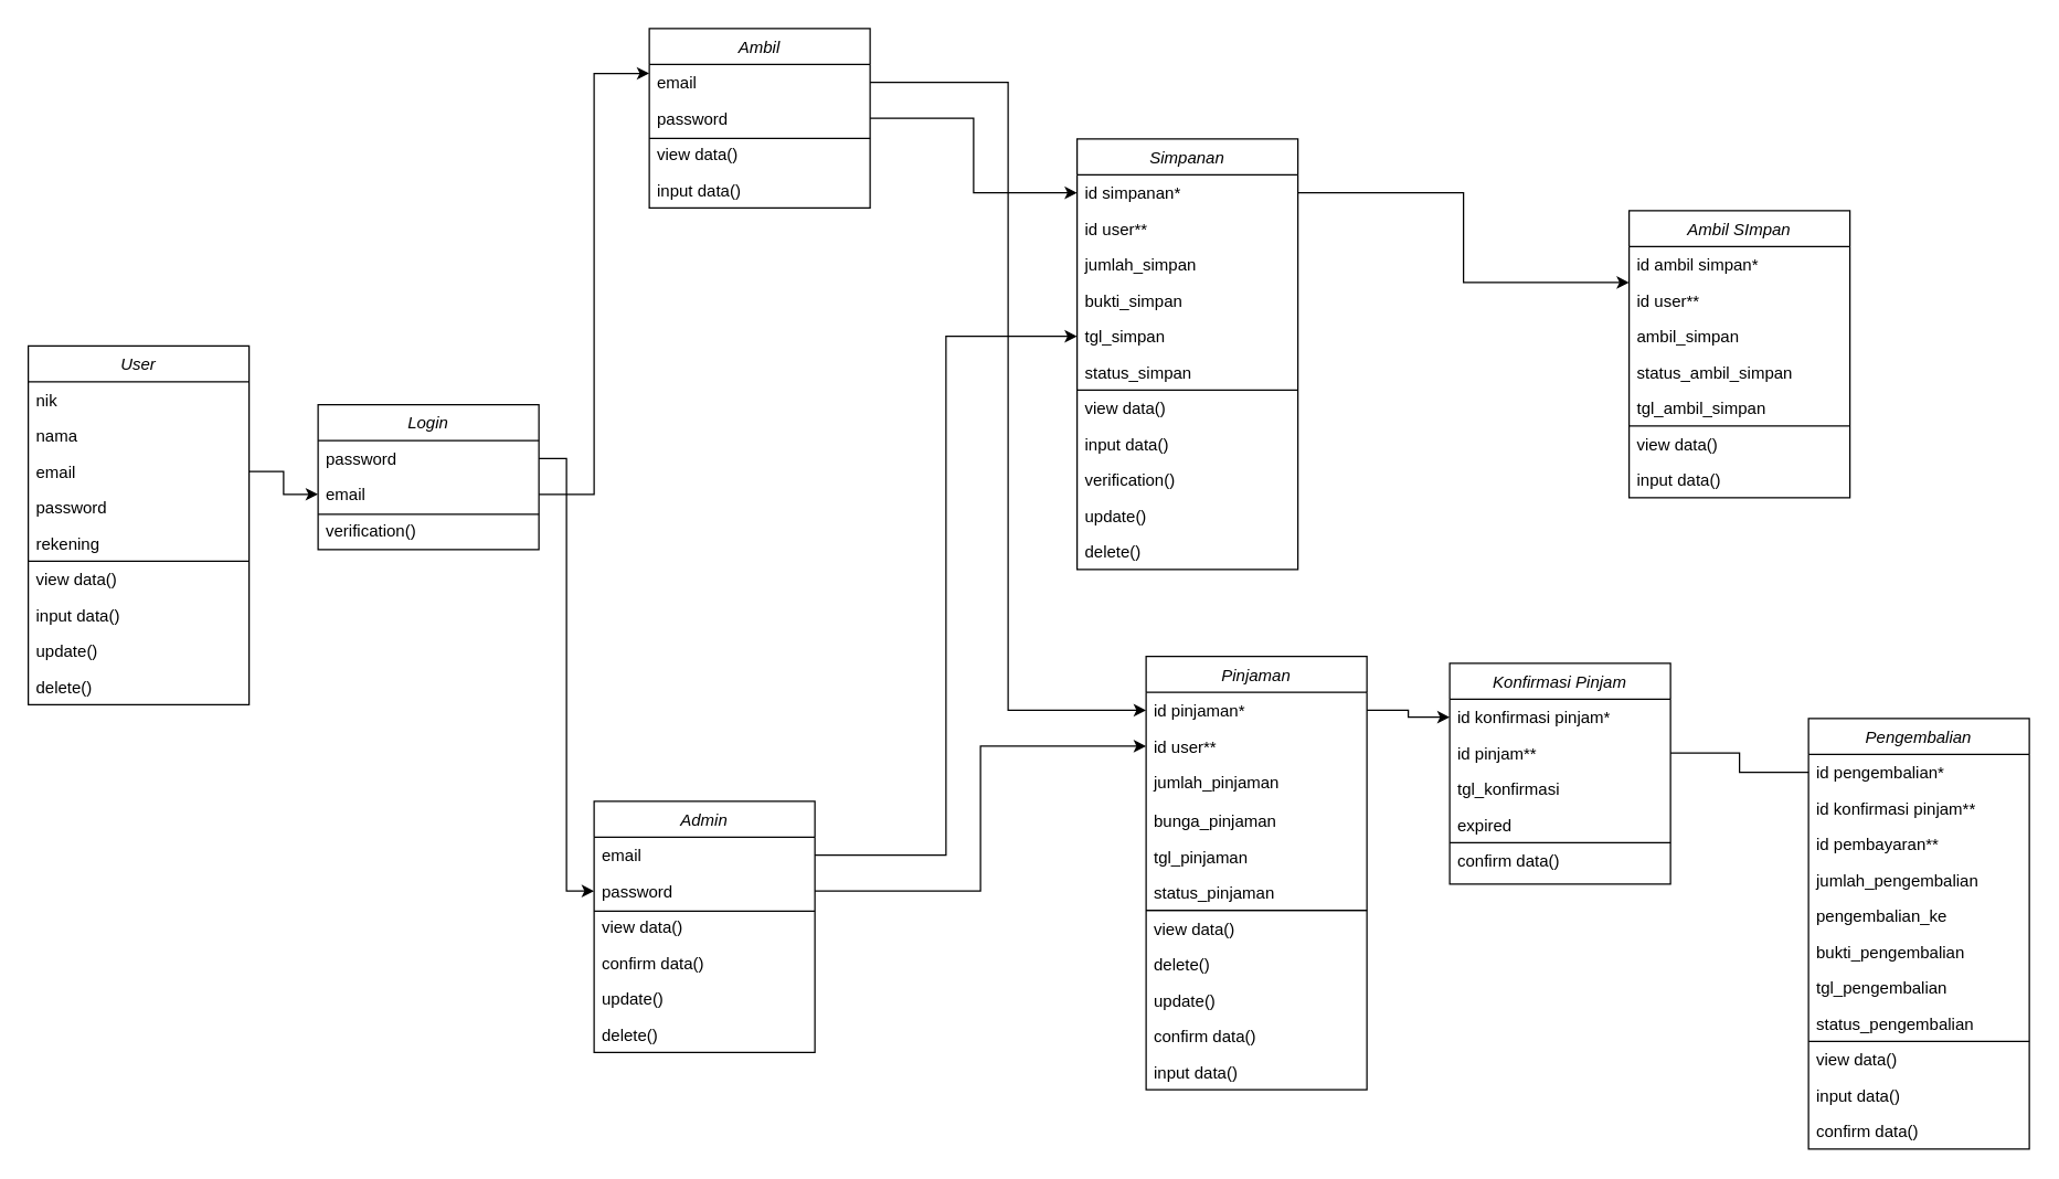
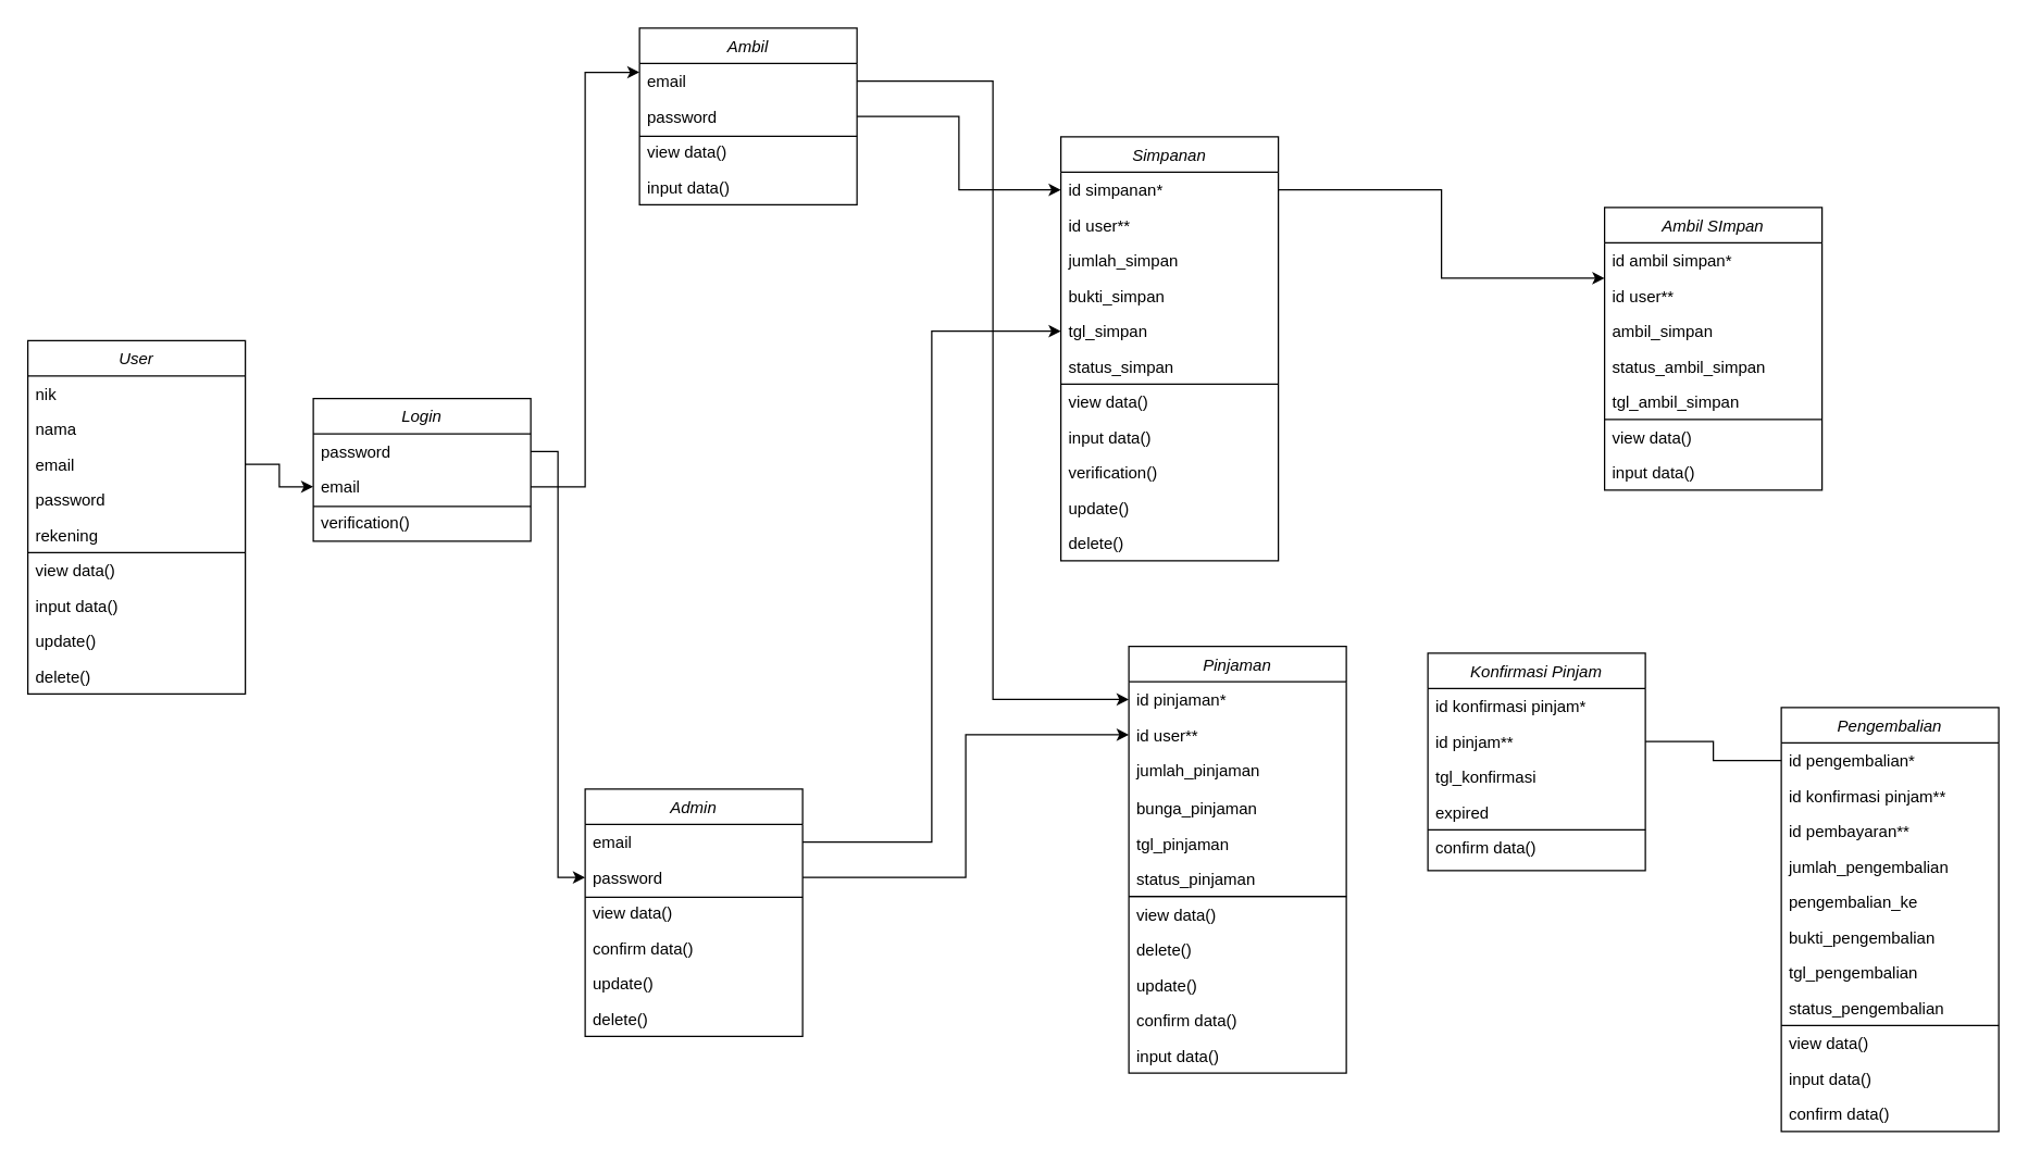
- <mxCell id="93" style="edgeStyle=orthogonalEdgeStyle;rounded=0;orthogonalLoop=1;jettySize=auto;html=1;exitX=1;exitY=0.5;exitDx=0;exitDy=0;entryX=0;entryY=0.5;entryDx=0;entryDy=0;" parent="1" source="35" target="49" edge="1"><mxGeometry relative="1" as="geometry" /></mxCell>
